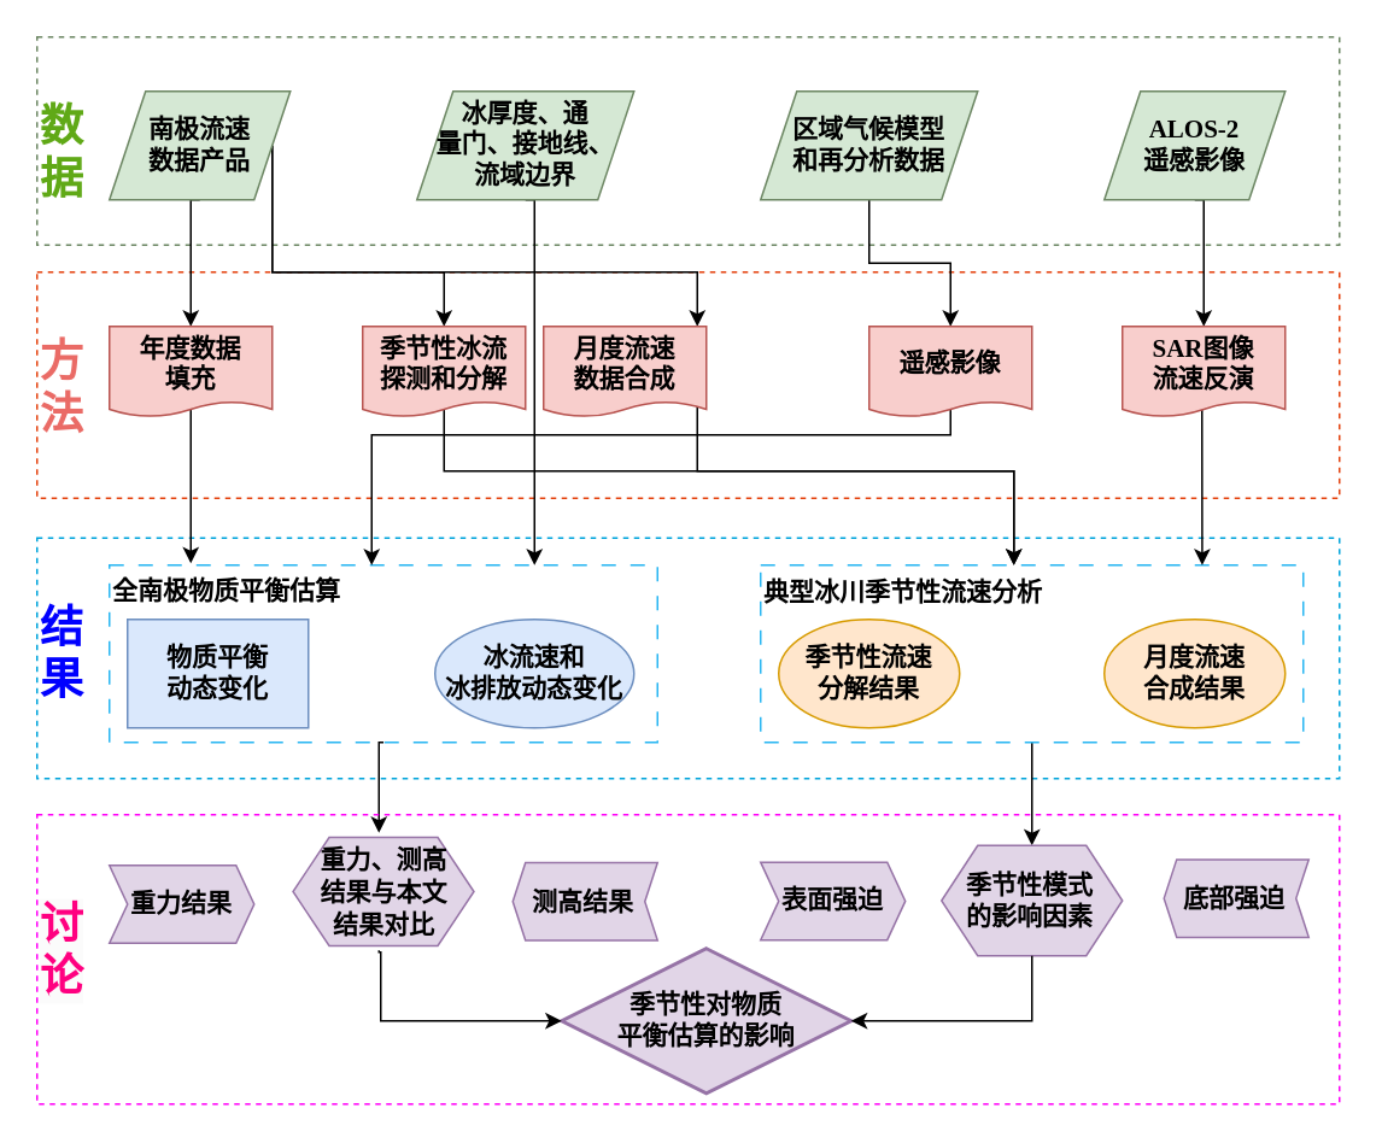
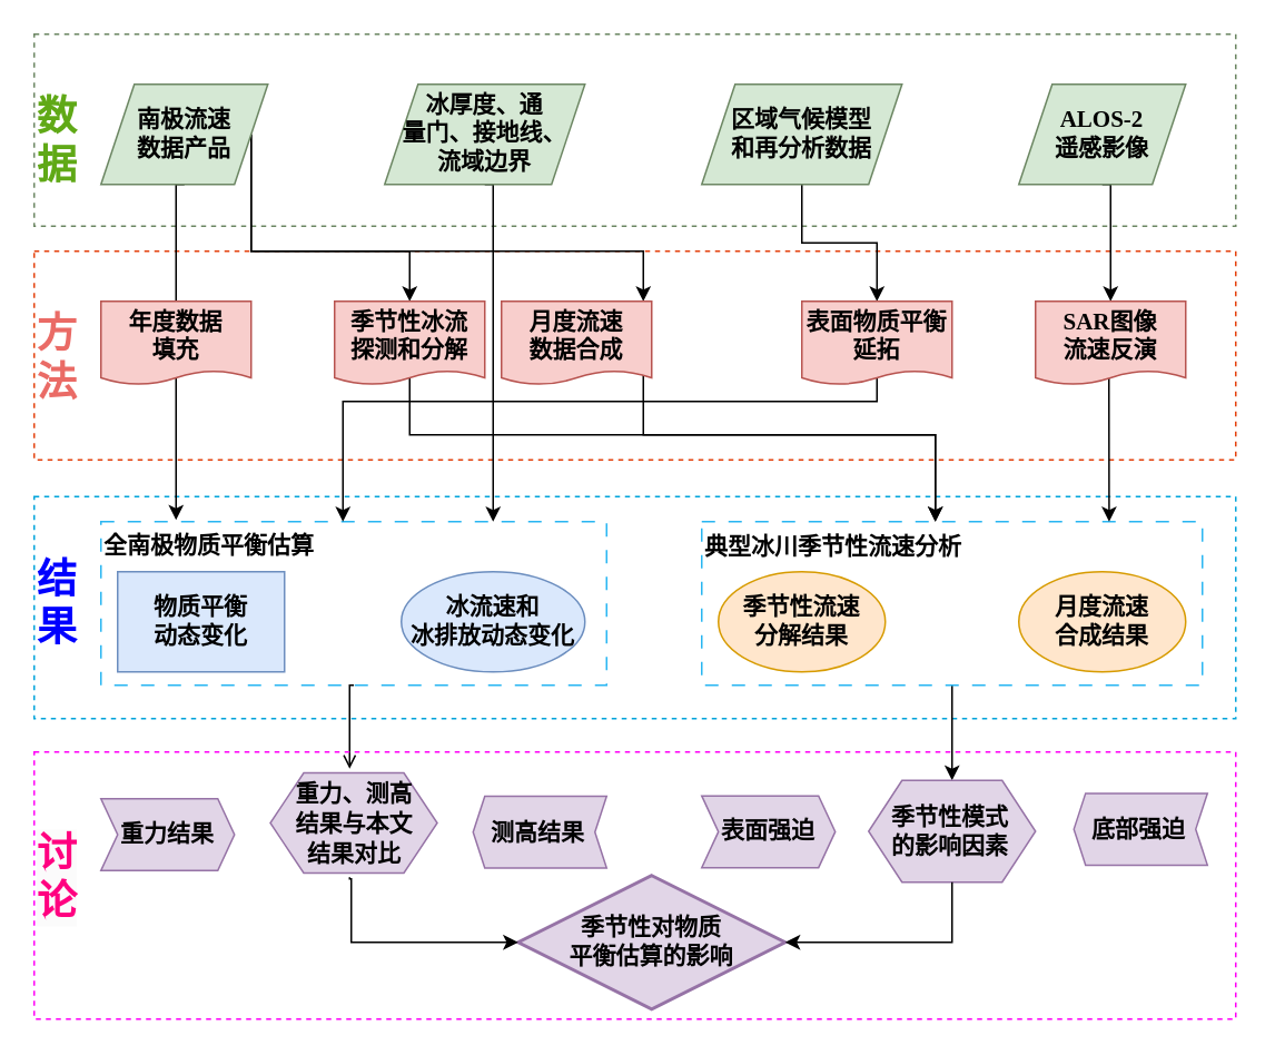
- <mxCell id="9" style="edgeStyle=orthogonalEdgeStyle;rounded=0;orthogonalLoop=1;jettySize=auto;html=1;exitX=0.5;exitY=1;exitDx=0;exitDy=0;entryX=0.5;entryY=0;entryDx=0;entryDy=0;" edge="1" parent="1" source="12" target="22"><mxGeometry relative="1" as="geometry"><Array as="points"><mxPoint x="105" y="110" /></Array></mxGeometry></mxCell>
+ <mxCell id="9" style="edgeStyle=orthogonalEdgeStyle;rounded=0;orthogonalLoop=1;jettySize=auto;html=1;exitX=0.5;exitY=1;exitDx=0;exitDy=0;entryX=0.5;entryY=0;entryDx=0;entryDy=0;endArrow=none;" edge="1" parent="1" source="12" target="22"><mxGeometry relative="1" as="geometry"><Array as="points"><mxPoint x="105" y="110" /></Array></mxGeometry></mxCell>
- <mxCell id="24" value="&lt;font face=&quot;Times New Roman&quot;&gt;&lt;span style=&quot;font-size: 14px;&quot;&gt;&lt;b&gt;遥感影像&lt;/b&gt;&lt;/span&gt;&lt;/font&gt;" style="shape=document;whiteSpace=wrap;html=1;boundedLbl=1;size=0.167;fillColor=#f8cecc;strokeColor=#b85450;" vertex="1" parent="1"><mxGeometry x="480" y="180" width="90" height="50" as="geometry" /></mxCell>
+ <mxCell id="24" value="&lt;font face=&quot;Times New Roman&quot;&gt;&lt;span style=&quot;font-size: 14px;&quot;&gt;&lt;b&gt;表面物质平衡延拓&lt;/b&gt;&lt;/span&gt;&lt;/font&gt;" style="shape=document;whiteSpace=wrap;html=1;boundedLbl=1;size=0.167;fillColor=#f8cecc;strokeColor=#b85450;" vertex="1" parent="1"><mxGeometry x="480" y="180" width="90" height="50" as="geometry" /></mxCell>
- <mxCell id="7" style="edgeStyle=orthogonalEdgeStyle;rounded=0;orthogonalLoop=1;jettySize=auto;html=1;exitX=0.5;exitY=1;exitDx=0;exitDy=0;" edge="1" parent="1" source="8" target="37"><mxGeometry relative="1" as="geometry"><Array as="points"><mxPoint x="209" y="410" /></Array></mxGeometry></mxCell>
+ <mxCell id="7" style="edgeStyle=orthogonalEdgeStyle;rounded=0;orthogonalLoop=1;jettySize=auto;html=1;exitX=0.5;exitY=1;exitDx=0;exitDy=0;endArrow=open;" edge="1" parent="1" source="8" target="37"><mxGeometry relative="1" as="geometry"><Array as="points"><mxPoint x="209" y="410" /></Array></mxGeometry></mxCell>
